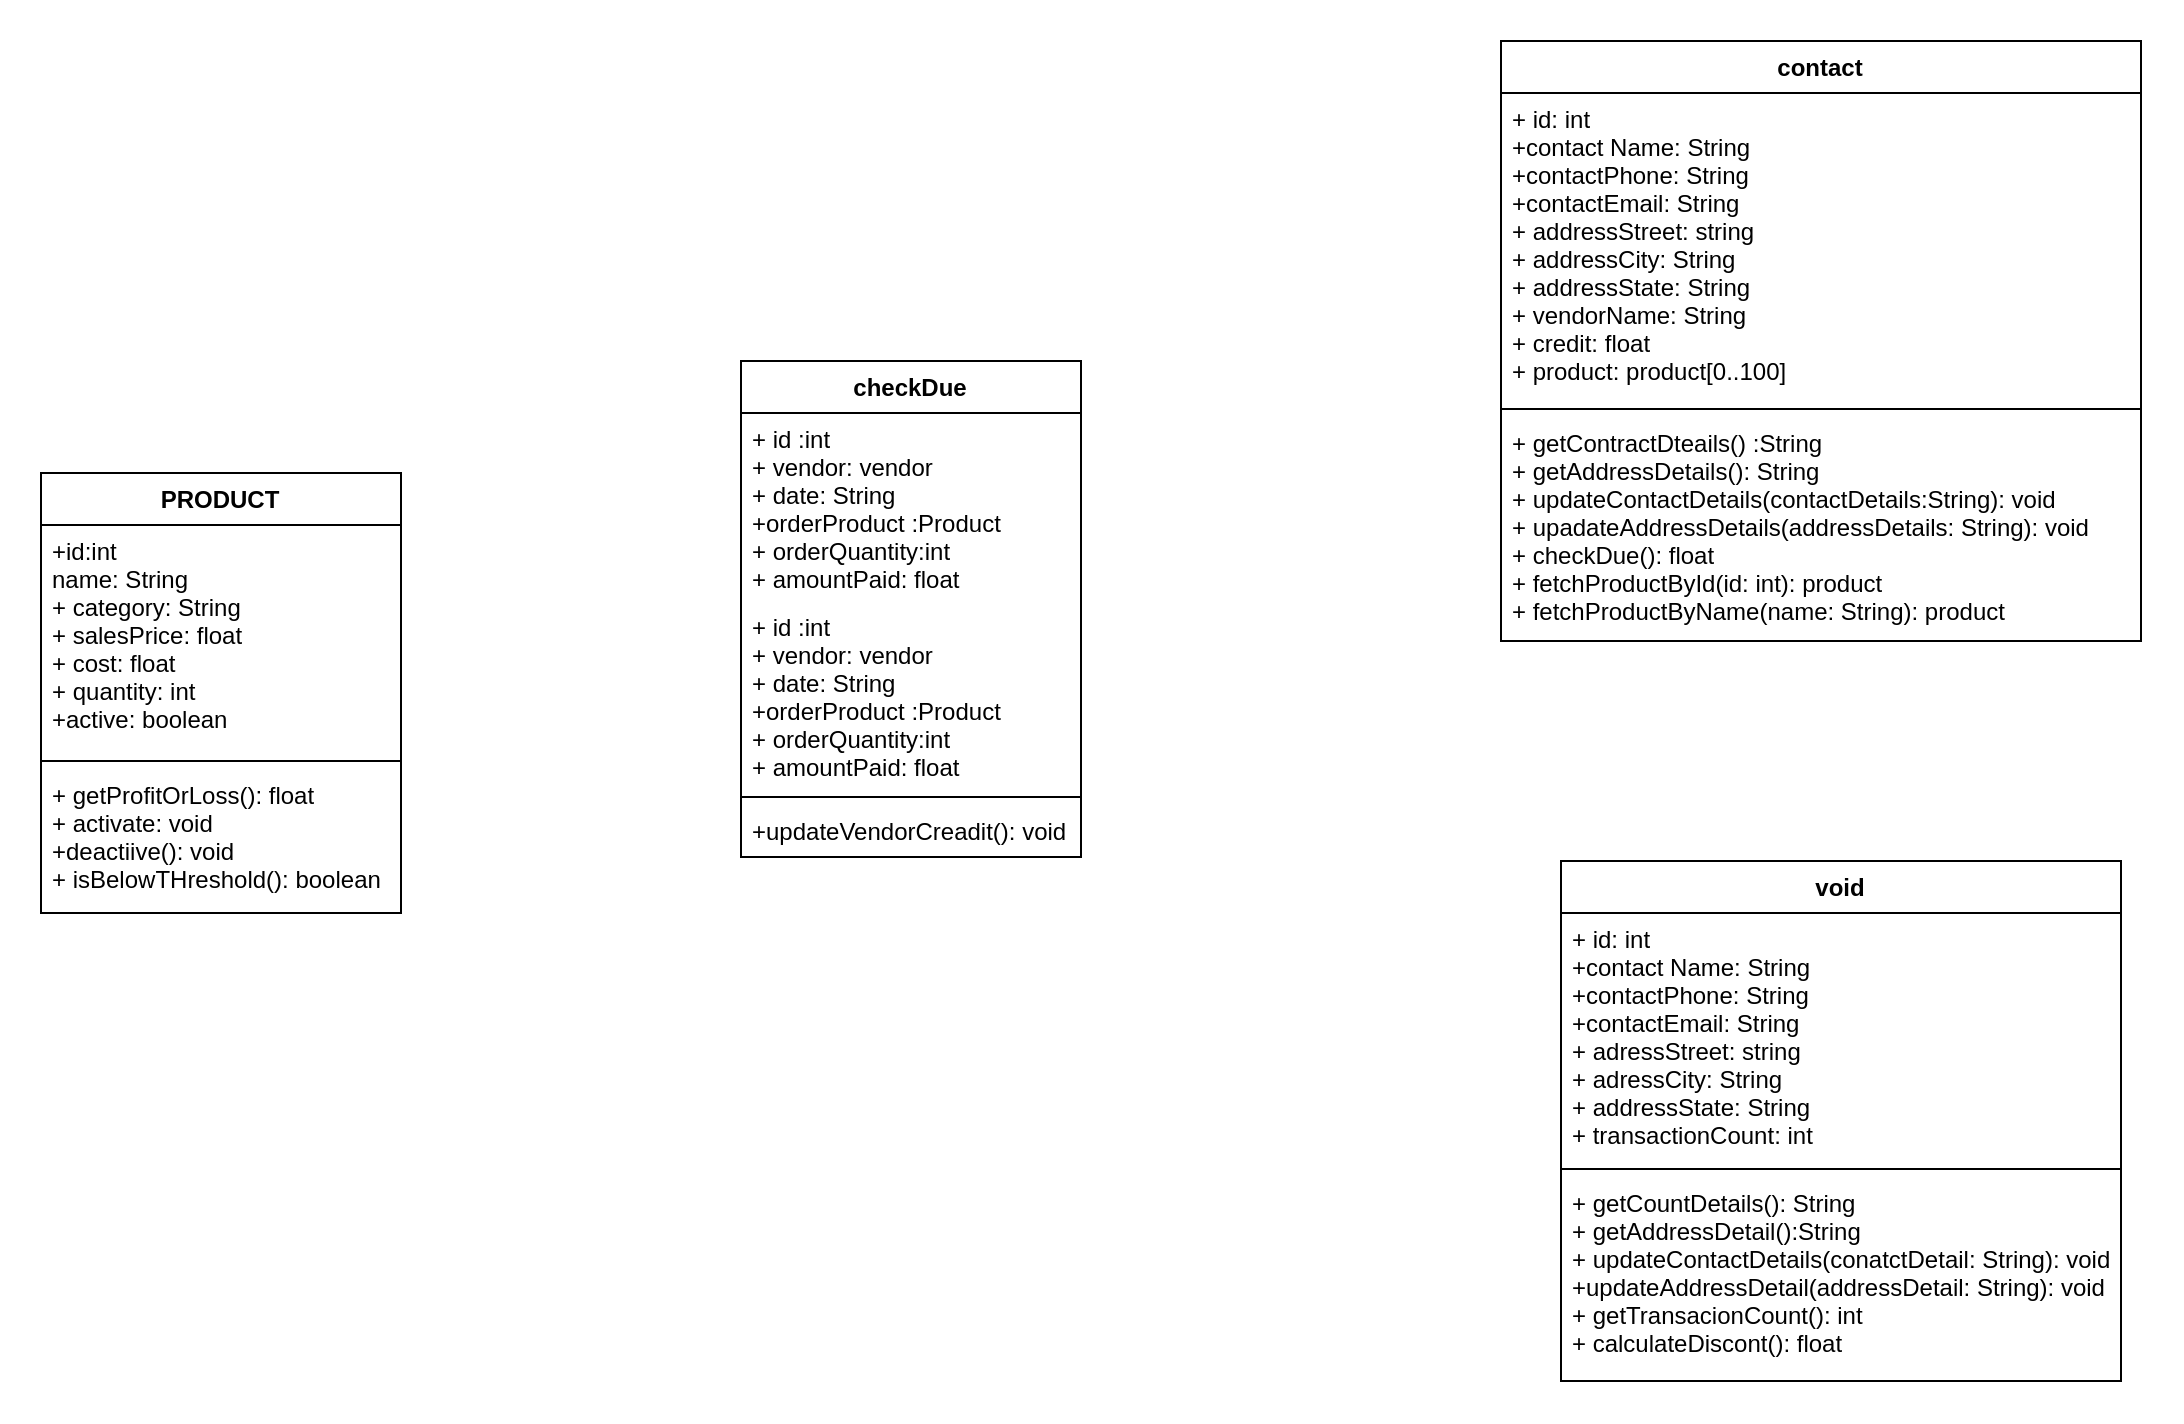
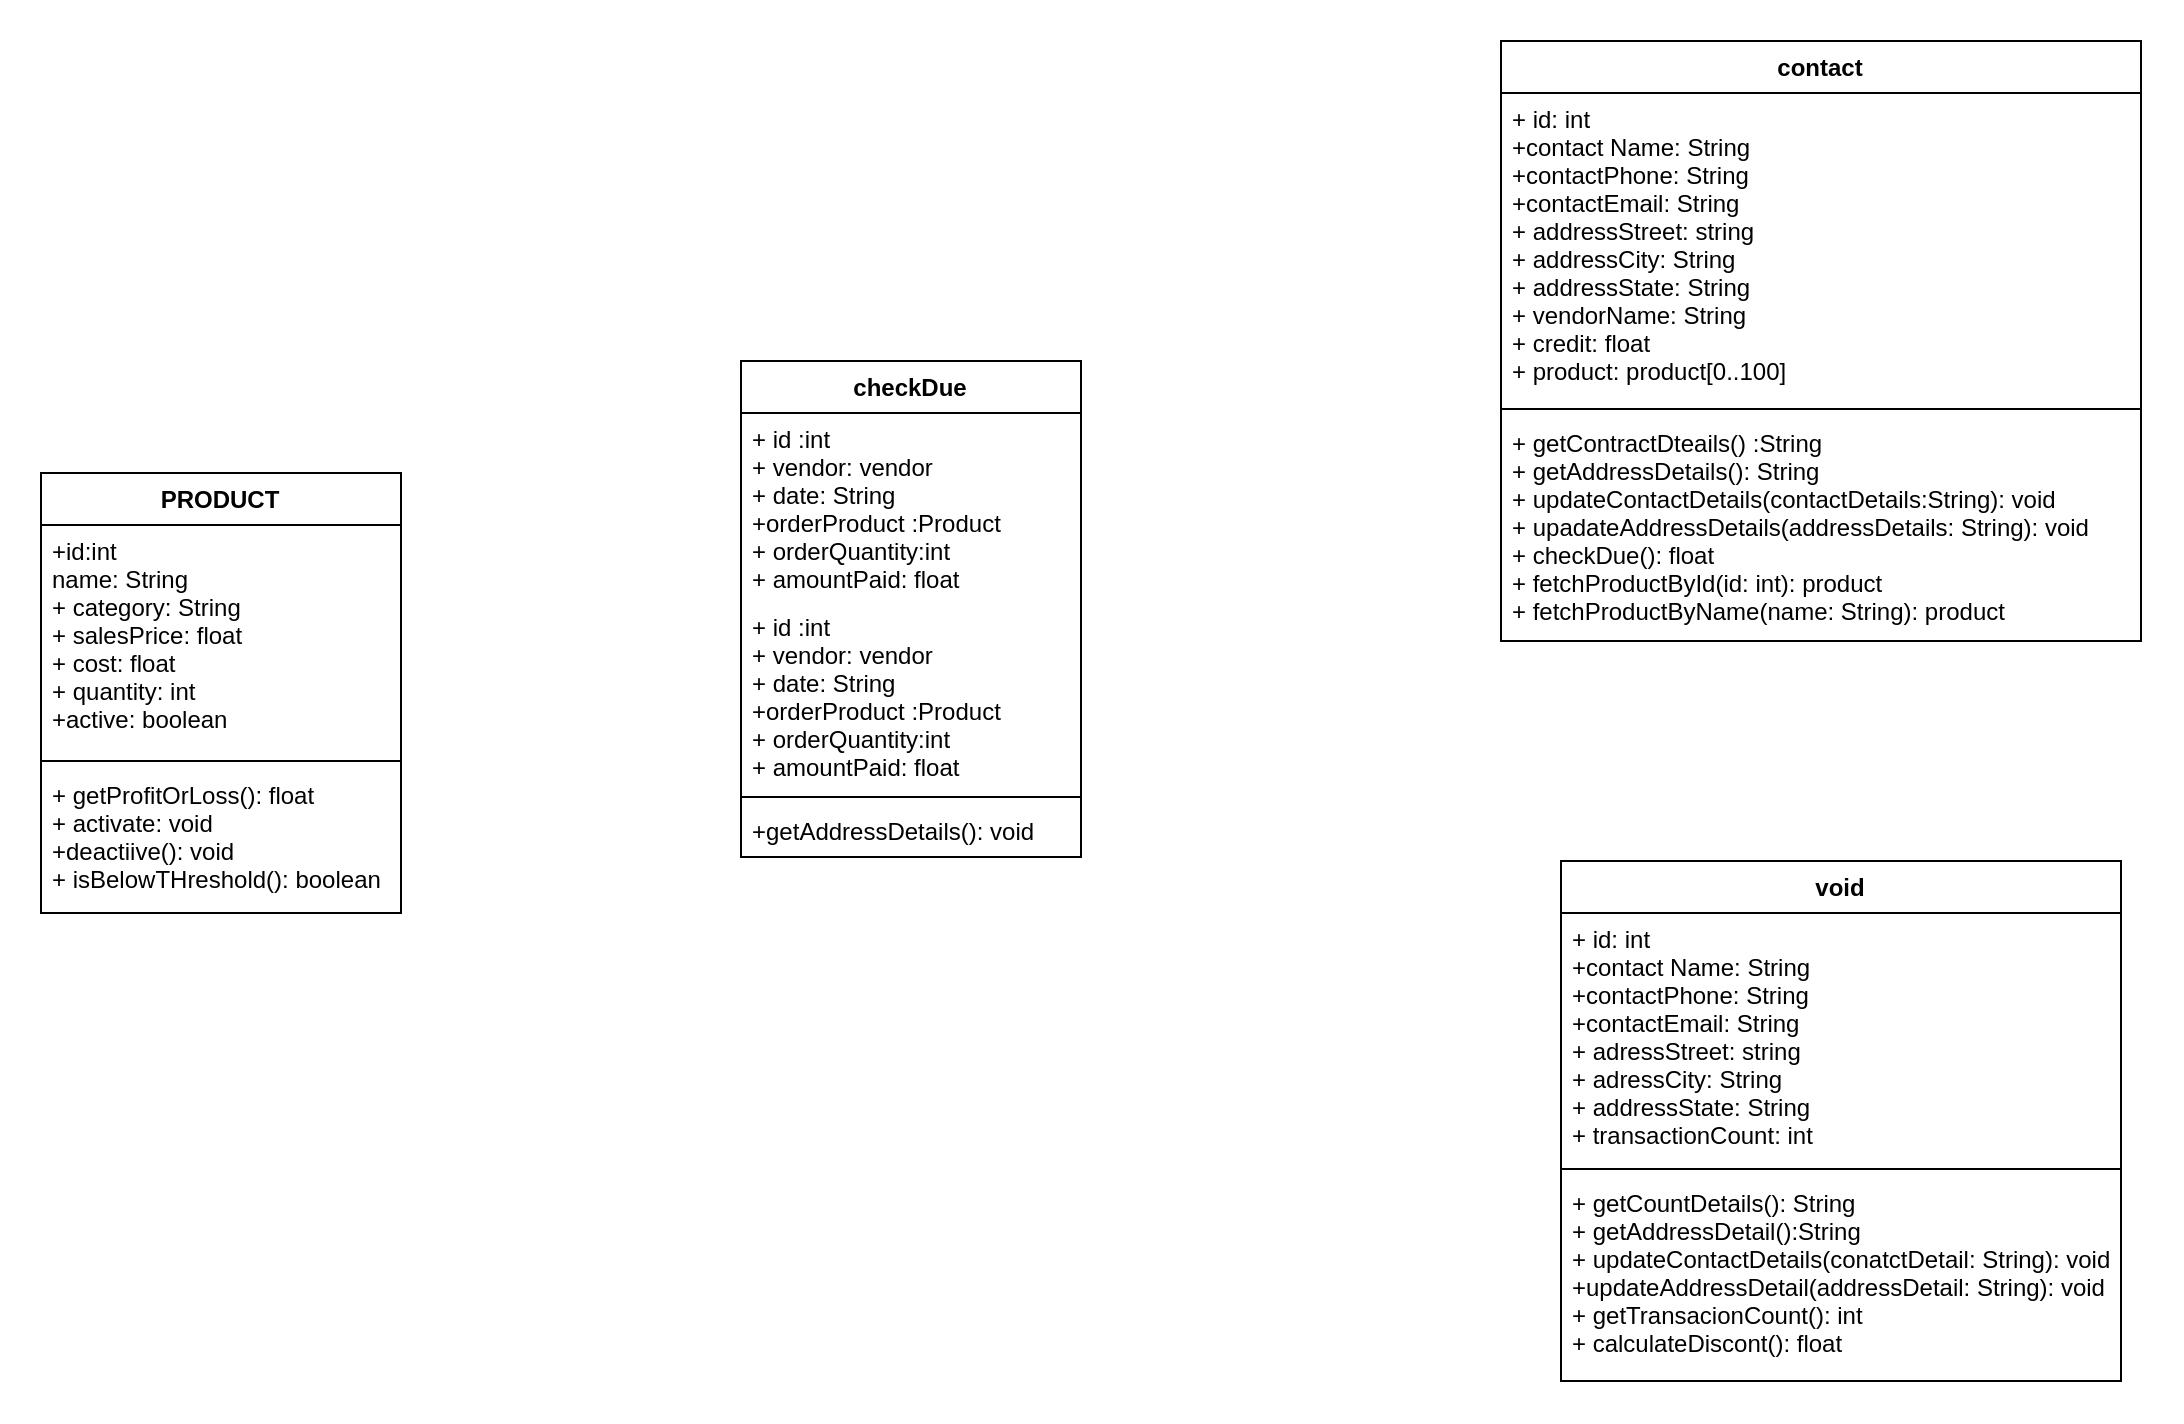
- <mxCell id="10" value="+updateVendorCreadit(): void" style="text;strokeColor=none;fillColor=none;align=left;verticalAlign=top;spacingLeft=4;spacingRight=4;overflow=hidden;rotatable=0;points=[[0,0.5],[1,0.5]];portConstraint=eastwest;" parent="6" vertex="1"><mxGeometry y="222" width="170" height="26" as="geometry" /></mxCell>
+ <mxCell id="10" value="+getAddressDetails(): void" style="text;strokeColor=none;fillColor=none;align=left;verticalAlign=top;spacingLeft=4;spacingRight=4;overflow=hidden;rotatable=0;points=[[0,0.5],[1,0.5]];portConstraint=eastwest;" parent="6" vertex="1"><mxGeometry y="222" width="170" height="26" as="geometry" /></mxCell>
